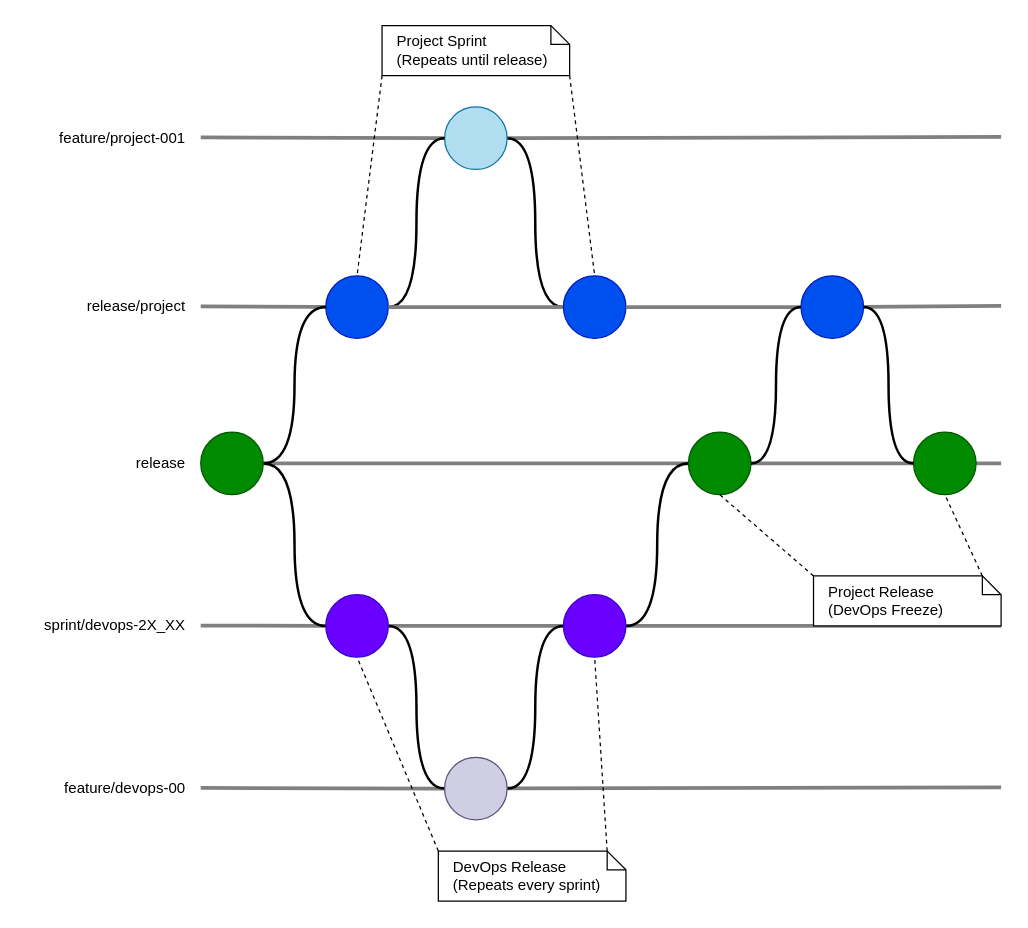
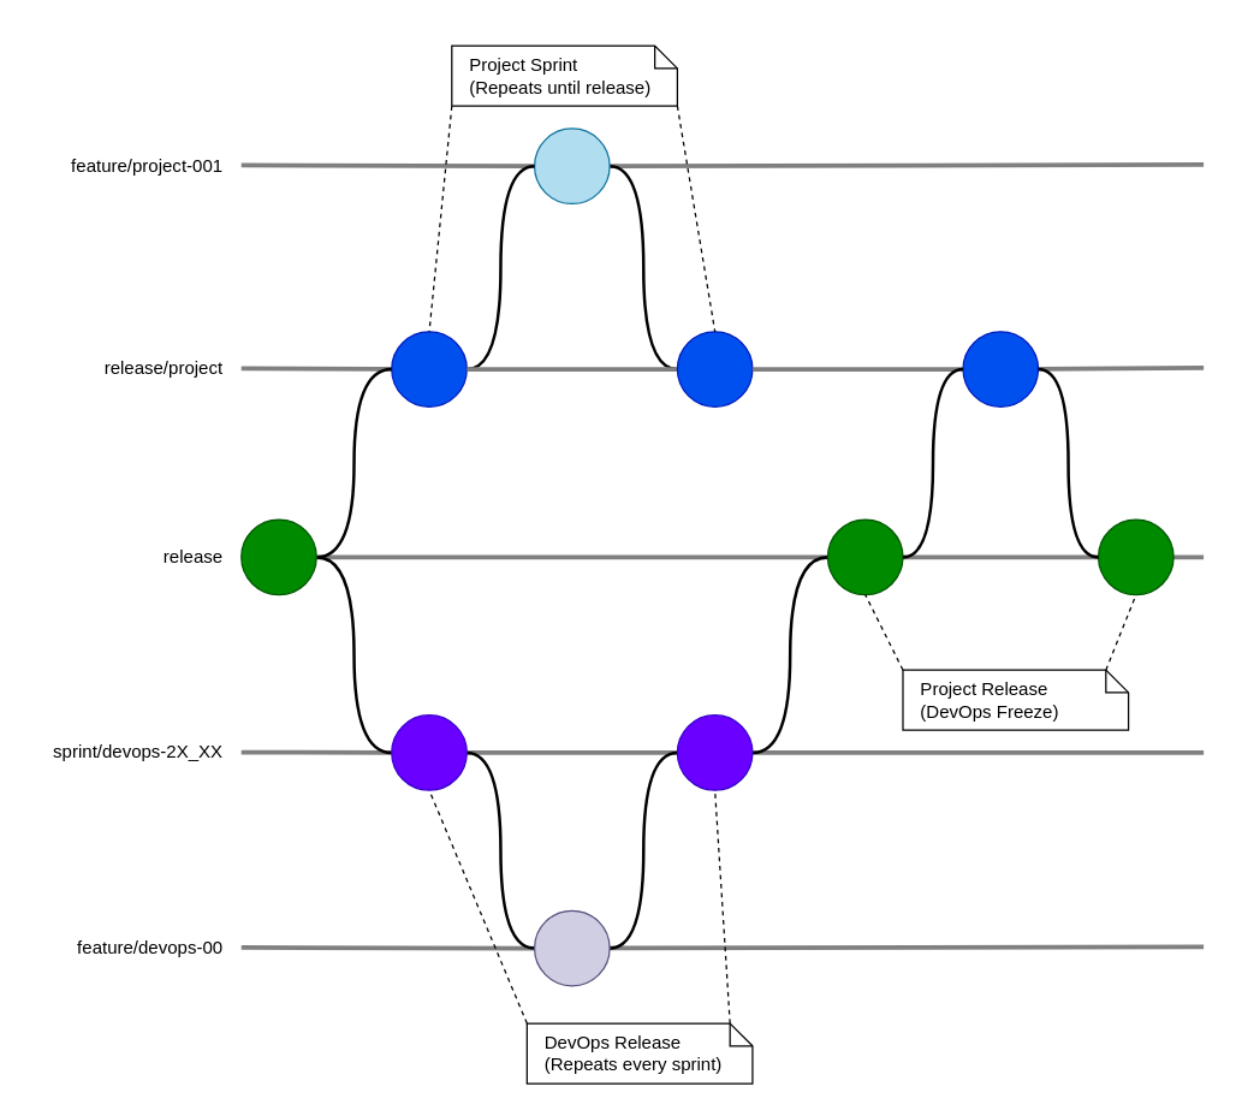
- <mxCell id="47" value="Project Sprint&lt;div&gt;(Repeats until release)&lt;/div&gt;" style="shape=note;size=15;align=left;spacingLeft=10;html=1;whiteSpace=wrap;" vertex="1" parent="1"><mxGeometry x="305" y="20" width="150" height="40" as="geometry" /></mxCell>
+ <mxCell id="47" value="Project Sprint&lt;div&gt;(Repeats until release)&lt;/div&gt;" style="shape=note;size=15;align=left;spacingLeft=10;html=1;whiteSpace=wrap;" vertex="1" parent="1"><mxGeometry x="300" y="30" width="150" height="40" as="geometry" /></mxCell>
- <mxCell id="44" value="Project Release&amp;nbsp;&lt;div&gt;(DevOps Freeze)&lt;/div&gt;" style="shape=note;size=15;align=left;spacingLeft=10;html=1;whiteSpace=wrap;" vertex="1" parent="1"><mxGeometry x="650" y="460" width="150" height="40" as="geometry" /></mxCell>
+ <mxCell id="44" value="Project Release&amp;nbsp;&lt;div&gt;(DevOps Freeze)&lt;/div&gt;" style="shape=note;size=15;align=left;spacingLeft=10;html=1;whiteSpace=wrap;" vertex="1" parent="1"><mxGeometry x="600" y="445" width="150" height="40" as="geometry" /></mxCell>
